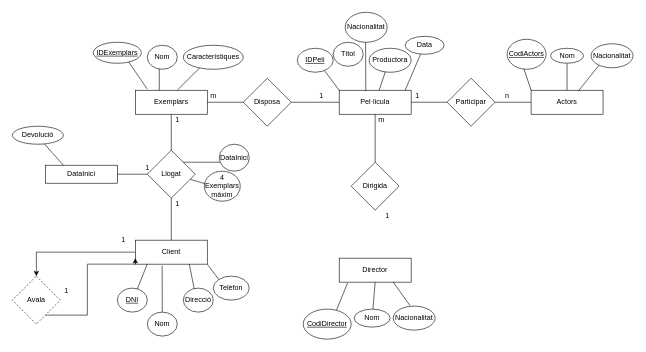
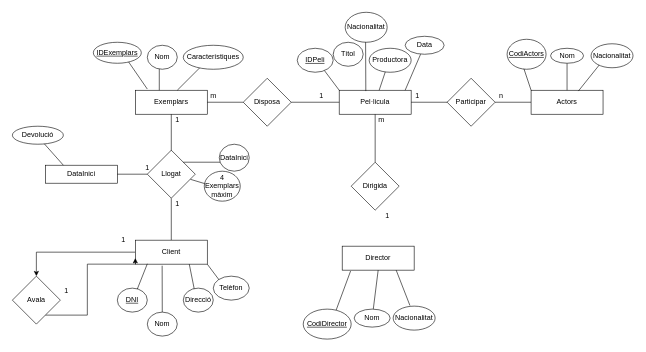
- <mxCell id="15" value="n" style="text;html=1;align=center;verticalAlign=middle;resizable=0;points=[];autosize=1;" vertex="1" parent="1"><mxGeometry x="835" y="150" width="20" height="20" as="geometry" /></mxCell>
+ <mxCell id="15" value="n" style="text;html=1;align=center;verticalAlign=middle;resizable=0;points=[];autosize=1;" vertex="1" parent="1"><mxGeometry x="825" y="150" width="20" height="20" as="geometry" /></mxCell>
- <mxCell id="24" value="Director" style="rounded=0;whiteSpace=wrap;html=1;" vertex="1" parent="1"><mxGeometry x="565" y="430" width="120" height="40" as="geometry" /></mxCell>
+ <mxCell id="24" value="Director" style="rounded=0;whiteSpace=wrap;html=1;" vertex="1" parent="1"><mxGeometry x="570" y="410" width="120" height="40" as="geometry" /></mxCell>
- <mxCell id="66" value="Avala" style="rhombus;whiteSpace=wrap;html=1;dashed=1;" vertex="1" parent="1"><mxGeometry x="20" y="460" width="80" height="80" as="geometry" /></mxCell>
+ <mxCell id="66" value="Avala" style="rhombus;whiteSpace=wrap;html=1;" vertex="1" parent="1"><mxGeometry x="20" y="460" width="80" height="80" as="geometry" /></mxCell>
